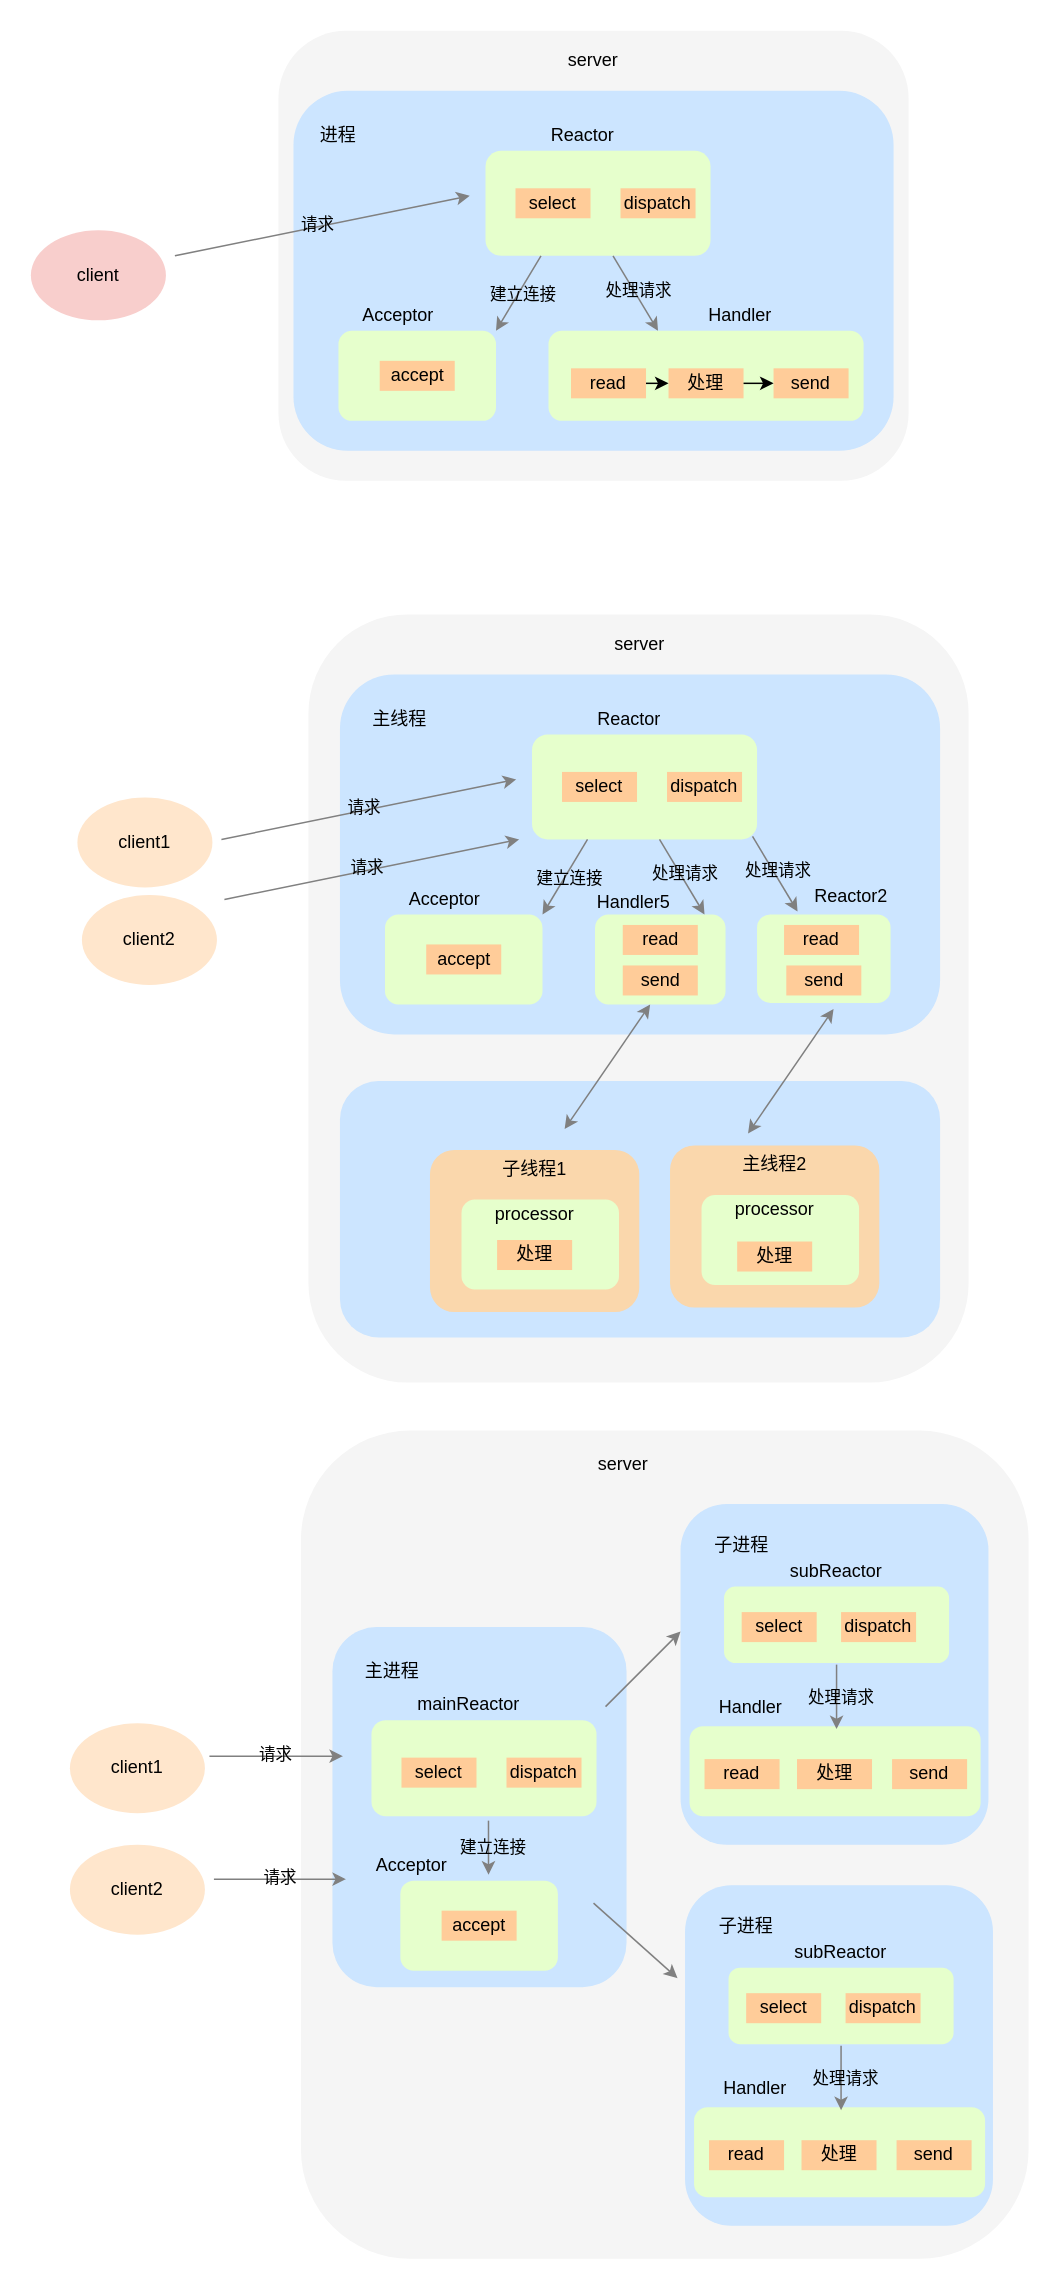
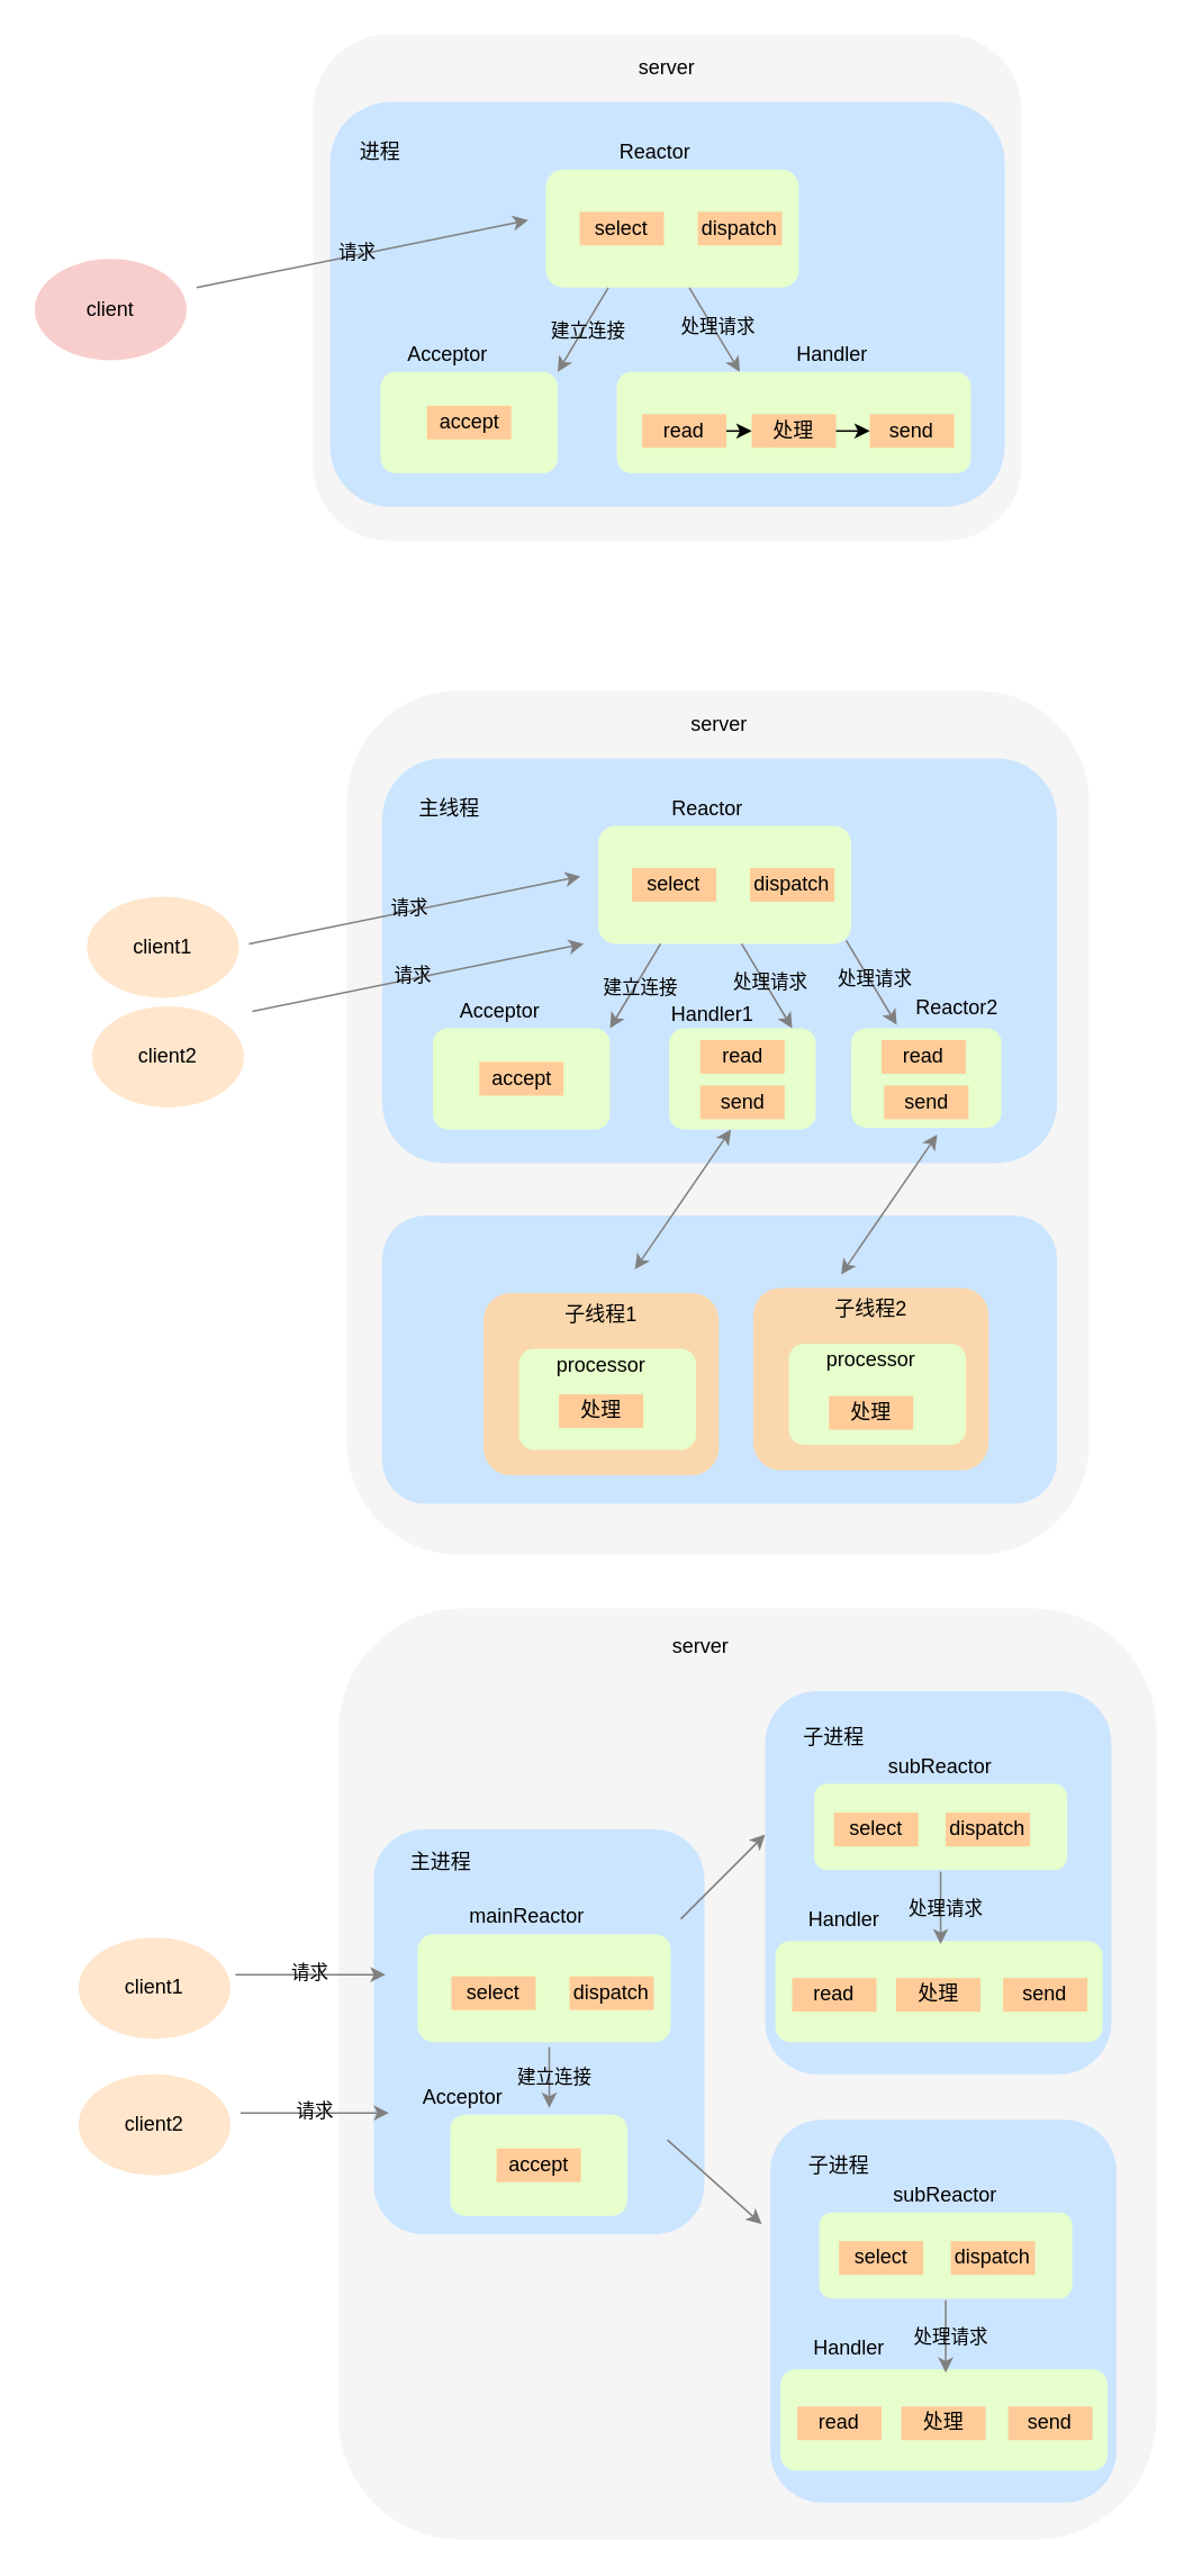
- <mxCell id="39" value="Handler5" style="text;html=1;strokeColor=none;fillColor=none;align=center;verticalAlign=middle;whiteSpace=wrap;rounded=0;" vertex="1" parent="28"><mxGeometry x="351" y="182" width="40" height="20" as="geometry" /></mxCell>
+ <mxCell id="39" value="Handler1" style="text;html=1;strokeColor=none;fillColor=none;align=center;verticalAlign=middle;whiteSpace=wrap;rounded=0;" vertex="1" parent="28"><mxGeometry x="351" y="182" width="40" height="20" as="geometry" /></mxCell>
- <mxCell id="68" value="主线程2" style="text;html=1;strokeColor=none;fillColor=none;align=center;verticalAlign=middle;whiteSpace=wrap;rounded=0;labelBackgroundColor=none;" vertex="1" parent="28"><mxGeometry x="439.75" y="357" width="50" height="20" as="geometry" /></mxCell>
+ <mxCell id="68" value="子线程2" style="text;html=1;strokeColor=none;fillColor=none;align=center;verticalAlign=middle;whiteSpace=wrap;rounded=0;labelBackgroundColor=none;" vertex="1" parent="28"><mxGeometry x="439.75" y="357" width="50" height="20" as="geometry" /></mxCell>
- <mxCell id="77" value="主进程" style="text;html=1;strokeColor=none;fillColor=none;align=center;verticalAlign=middle;whiteSpace=wrap;rounded=0;" vertex="1" parent="1"><mxGeometry x="241" y="1104" width="40" height="20" as="geometry" /></mxCell>
+ <mxCell id="77" value="主进程" style="text;html=1;strokeColor=none;fillColor=none;align=center;verticalAlign=middle;whiteSpace=wrap;rounded=0;" vertex="1" parent="1"><mxGeometry x="241" y="1094" width="40" height="20" as="geometry" /></mxCell>
